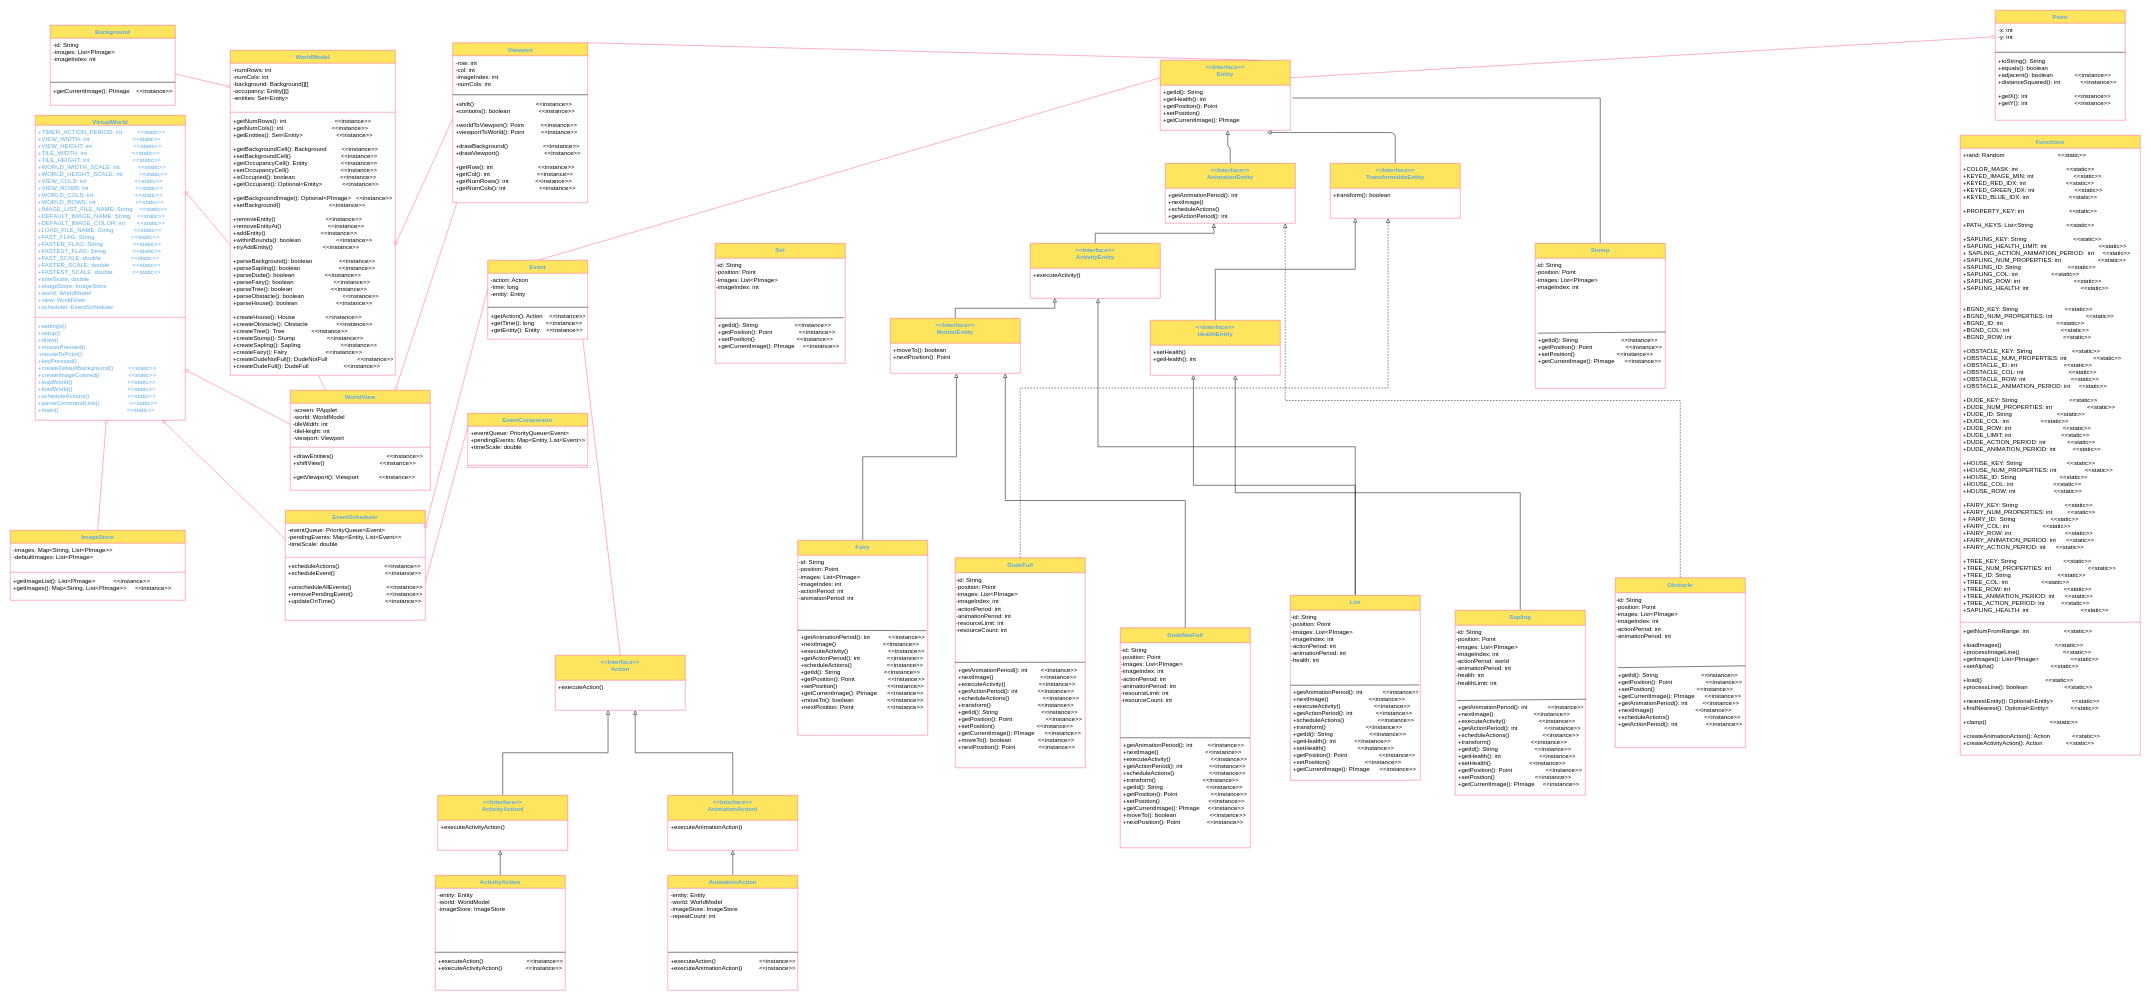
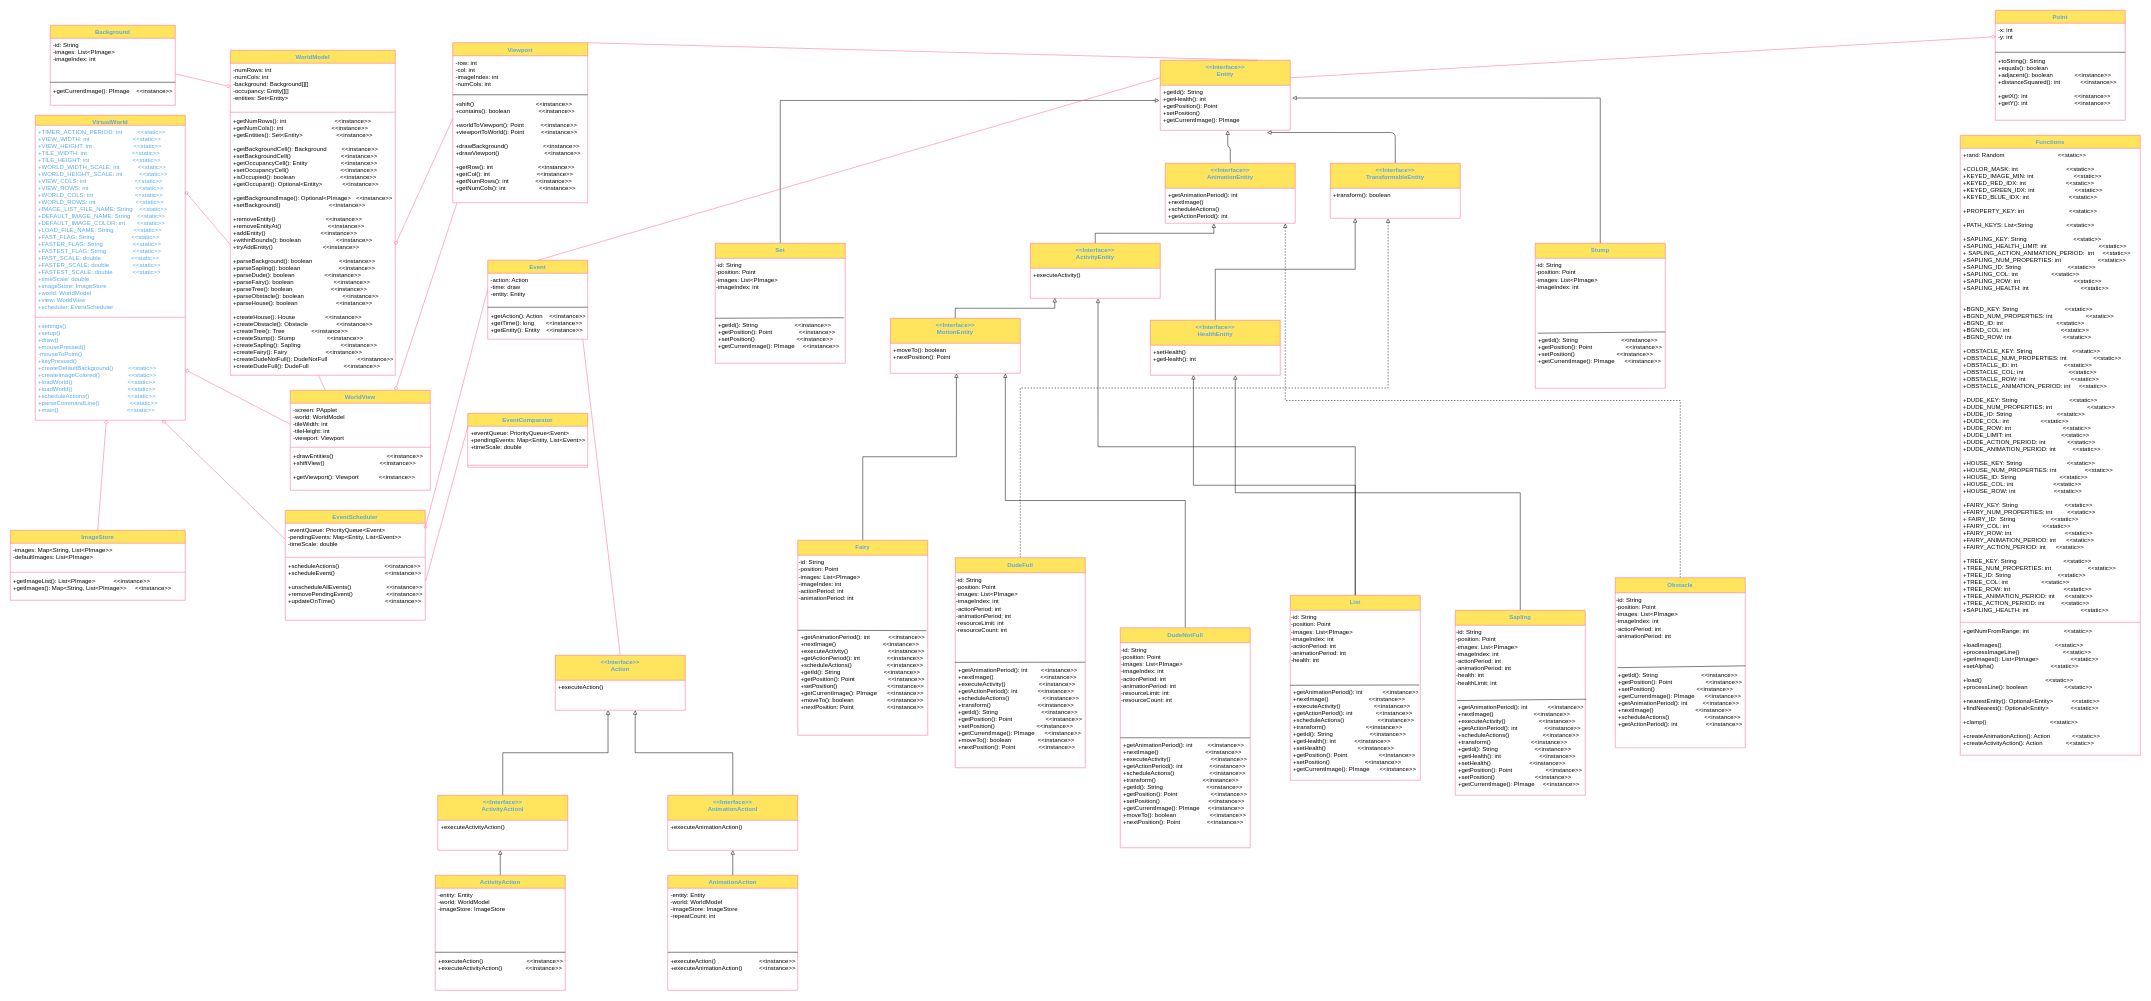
- <mxCell id="42" style="edgeStyle=orthogonalEdgeStyle;rounded=0;orthogonalLoop=1;jettySize=auto;html=1;entryX=1.016;entryY=0.284;entryDx=0;entryDy=0;entryPerimeter=0;endArrow=none;endFill=0;exitX=0.5;exitY=0;exitDx=0;exitDy=0;" parent="1" source="43" target="3" edge="1"><mxGeometry relative="1" as="geometry" /></mxCell>
+ <mxCell id="42" style="edgeStyle=orthogonalEdgeStyle;rounded=0;orthogonalLoop=1;jettySize=auto;html=1;entryX=1.016;entryY=0.284;entryDx=0;entryDy=0;entryPerimeter=0;endArrow=block;endFill=0;exitX=0.5;exitY=0;exitDx=0;exitDy=0;" parent="1" source="43" target="3" edge="1"><mxGeometry relative="1" as="geometry" /></mxCell>
+ <mxCell id="47" style="edgeStyle=orthogonalEdgeStyle;rounded=0;orthogonalLoop=1;jettySize=auto;html=1;entryX=-0.007;entryY=0.338;entryDx=0;entryDy=0;entryPerimeter=0;endArrow=block;endFill=0;" parent="1" source="48" target="3" edge="1"><mxGeometry relative="1" as="geometry" /></mxCell>
- <mxCell id="84" value="-action: Action&#10;-time: long&#10;-entity: Entity" style="text;strokeColor=none;fillColor=none;align=left;verticalAlign=top;spacingLeft=4;spacingRight=4;overflow=hidden;rotatable=0;points=[[0,0.5],[1,0.5]];portConstraint=eastwest;" parent="83" vertex="1"><mxGeometry y="26" width="200" height="64" as="geometry" /></mxCell>
+ <mxCell id="84" value="-action: Action&#10;-time: draw&#10;-entity: Entity" style="text;strokeColor=none;fillColor=none;align=left;verticalAlign=top;spacingLeft=4;spacingRight=4;overflow=hidden;rotatable=0;points=[[0,0.5],[1,0.5]];portConstraint=eastwest;" parent="83" vertex="1"><mxGeometry y="26" width="200" height="64" as="geometry" /></mxCell>
- <mxCell id="24" value="-id: String&lt;br&gt;-position: Point&lt;br&gt;-images: List&amp;lt;PImage&amp;gt;&lt;br&gt;-imageIndex: int&lt;br&gt;-actionPeriod: world&lt;br&gt;-animationPeriod: int&lt;br&gt;-health: int&lt;br&gt;-healthLimit: int" style="text;html=1;strokeColor=none;fillColor=none;align=left;verticalAlign=top;whiteSpace=wrap;rounded=0;" parent="23" vertex="1"><mxGeometry y="30" width="260" height="150" as="geometry" /></mxCell>
+ <mxCell id="24" value="-id: String&lt;br&gt;-position: Point&lt;br&gt;-images: List&amp;lt;PImage&amp;gt;&lt;br&gt;-imageIndex: int&lt;br&gt;-actionPeriod: int&lt;br&gt;-animationPeriod: int&lt;br&gt;-health: int&lt;br&gt;-healthLimit: int" style="text;html=1;strokeColor=none;fillColor=none;align=left;verticalAlign=top;whiteSpace=wrap;rounded=0;" parent="23" vertex="1"><mxGeometry y="30" width="260" height="150" as="geometry" /></mxCell>
